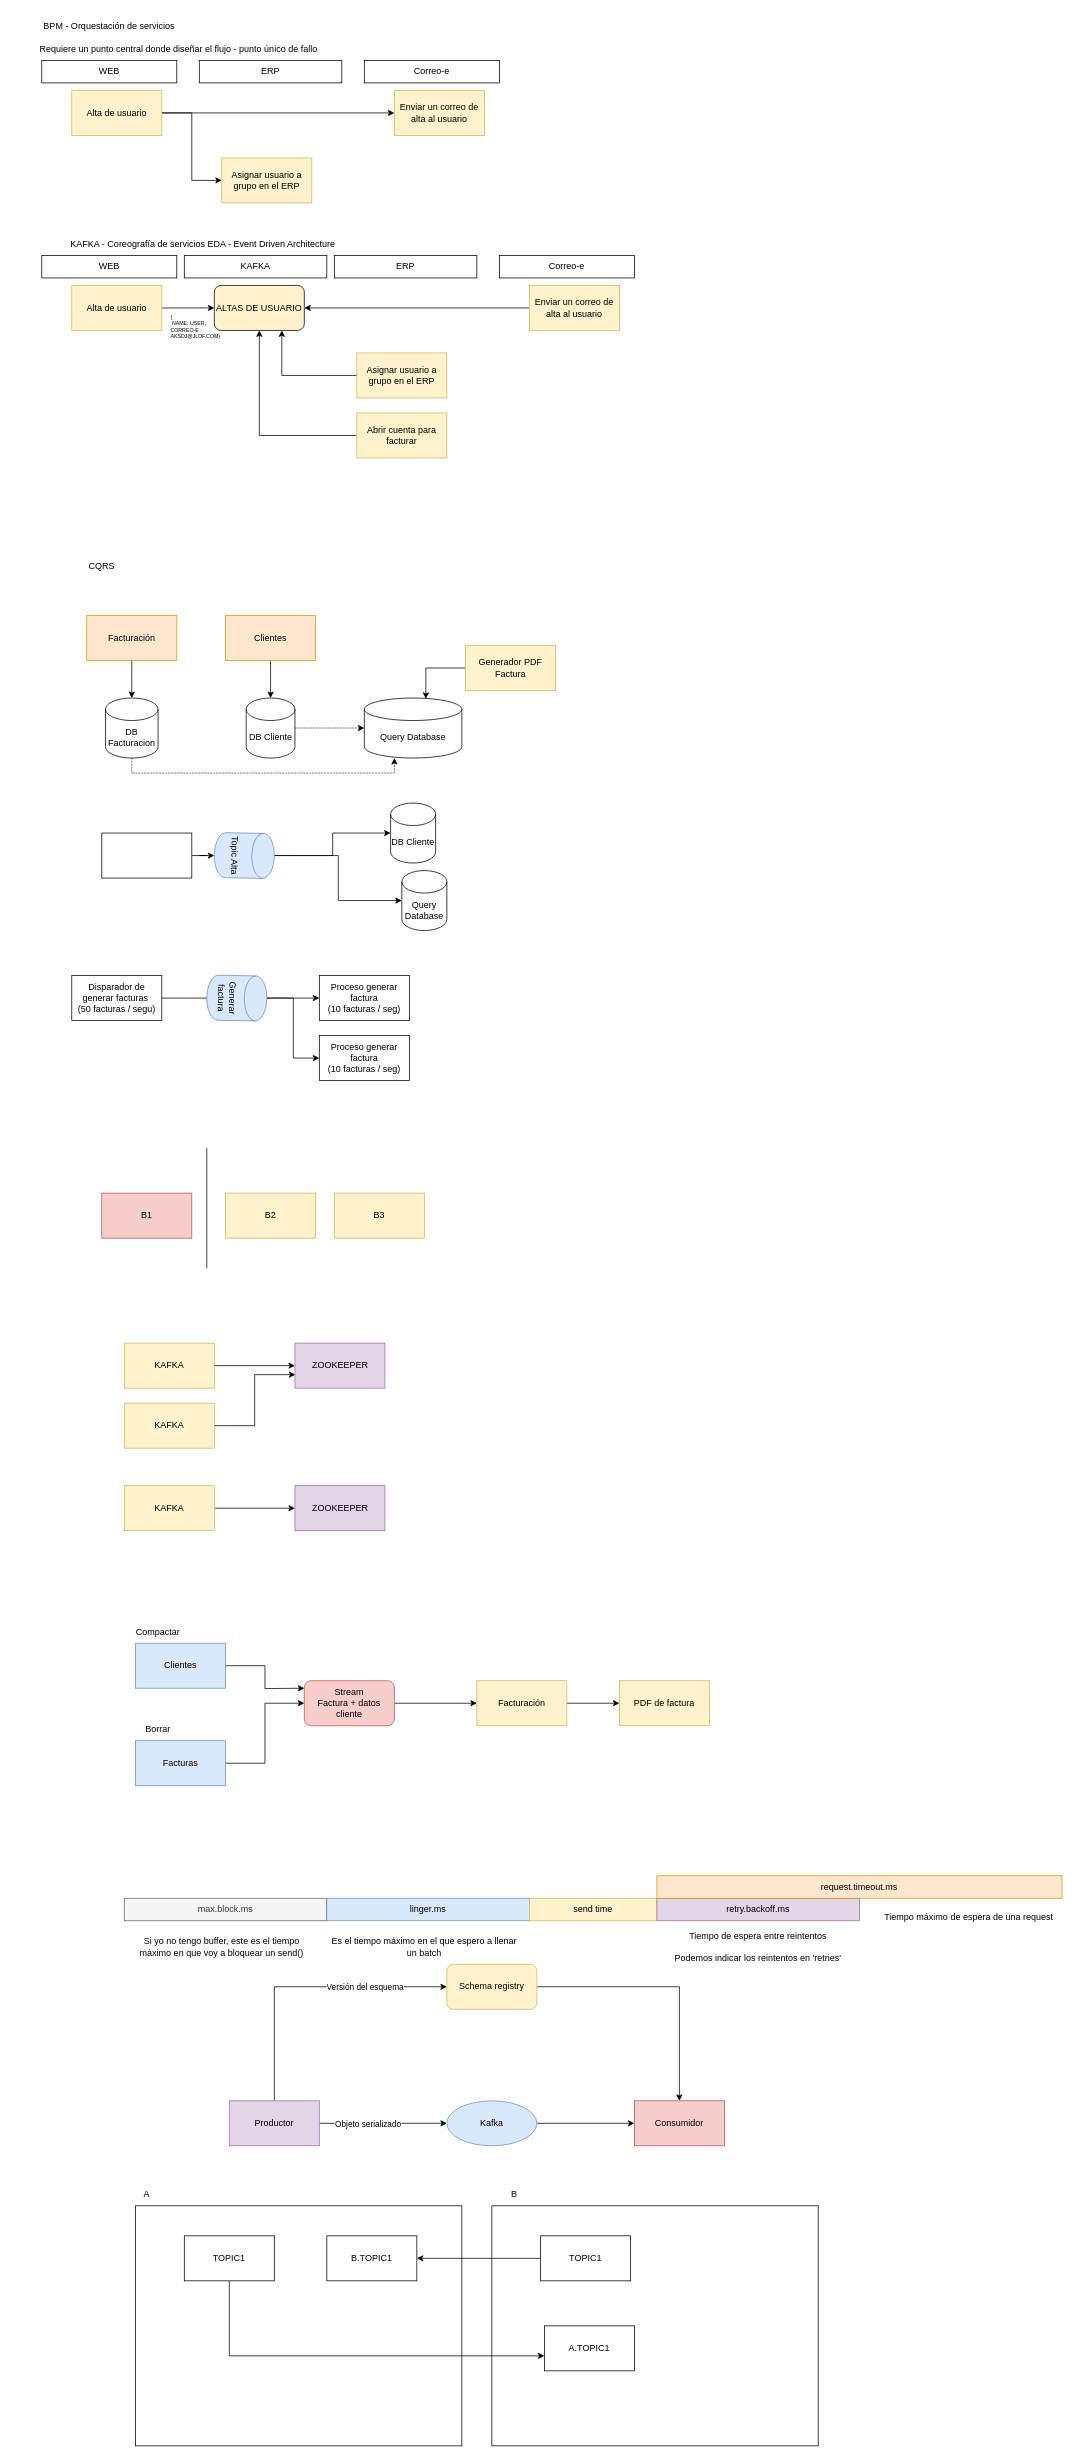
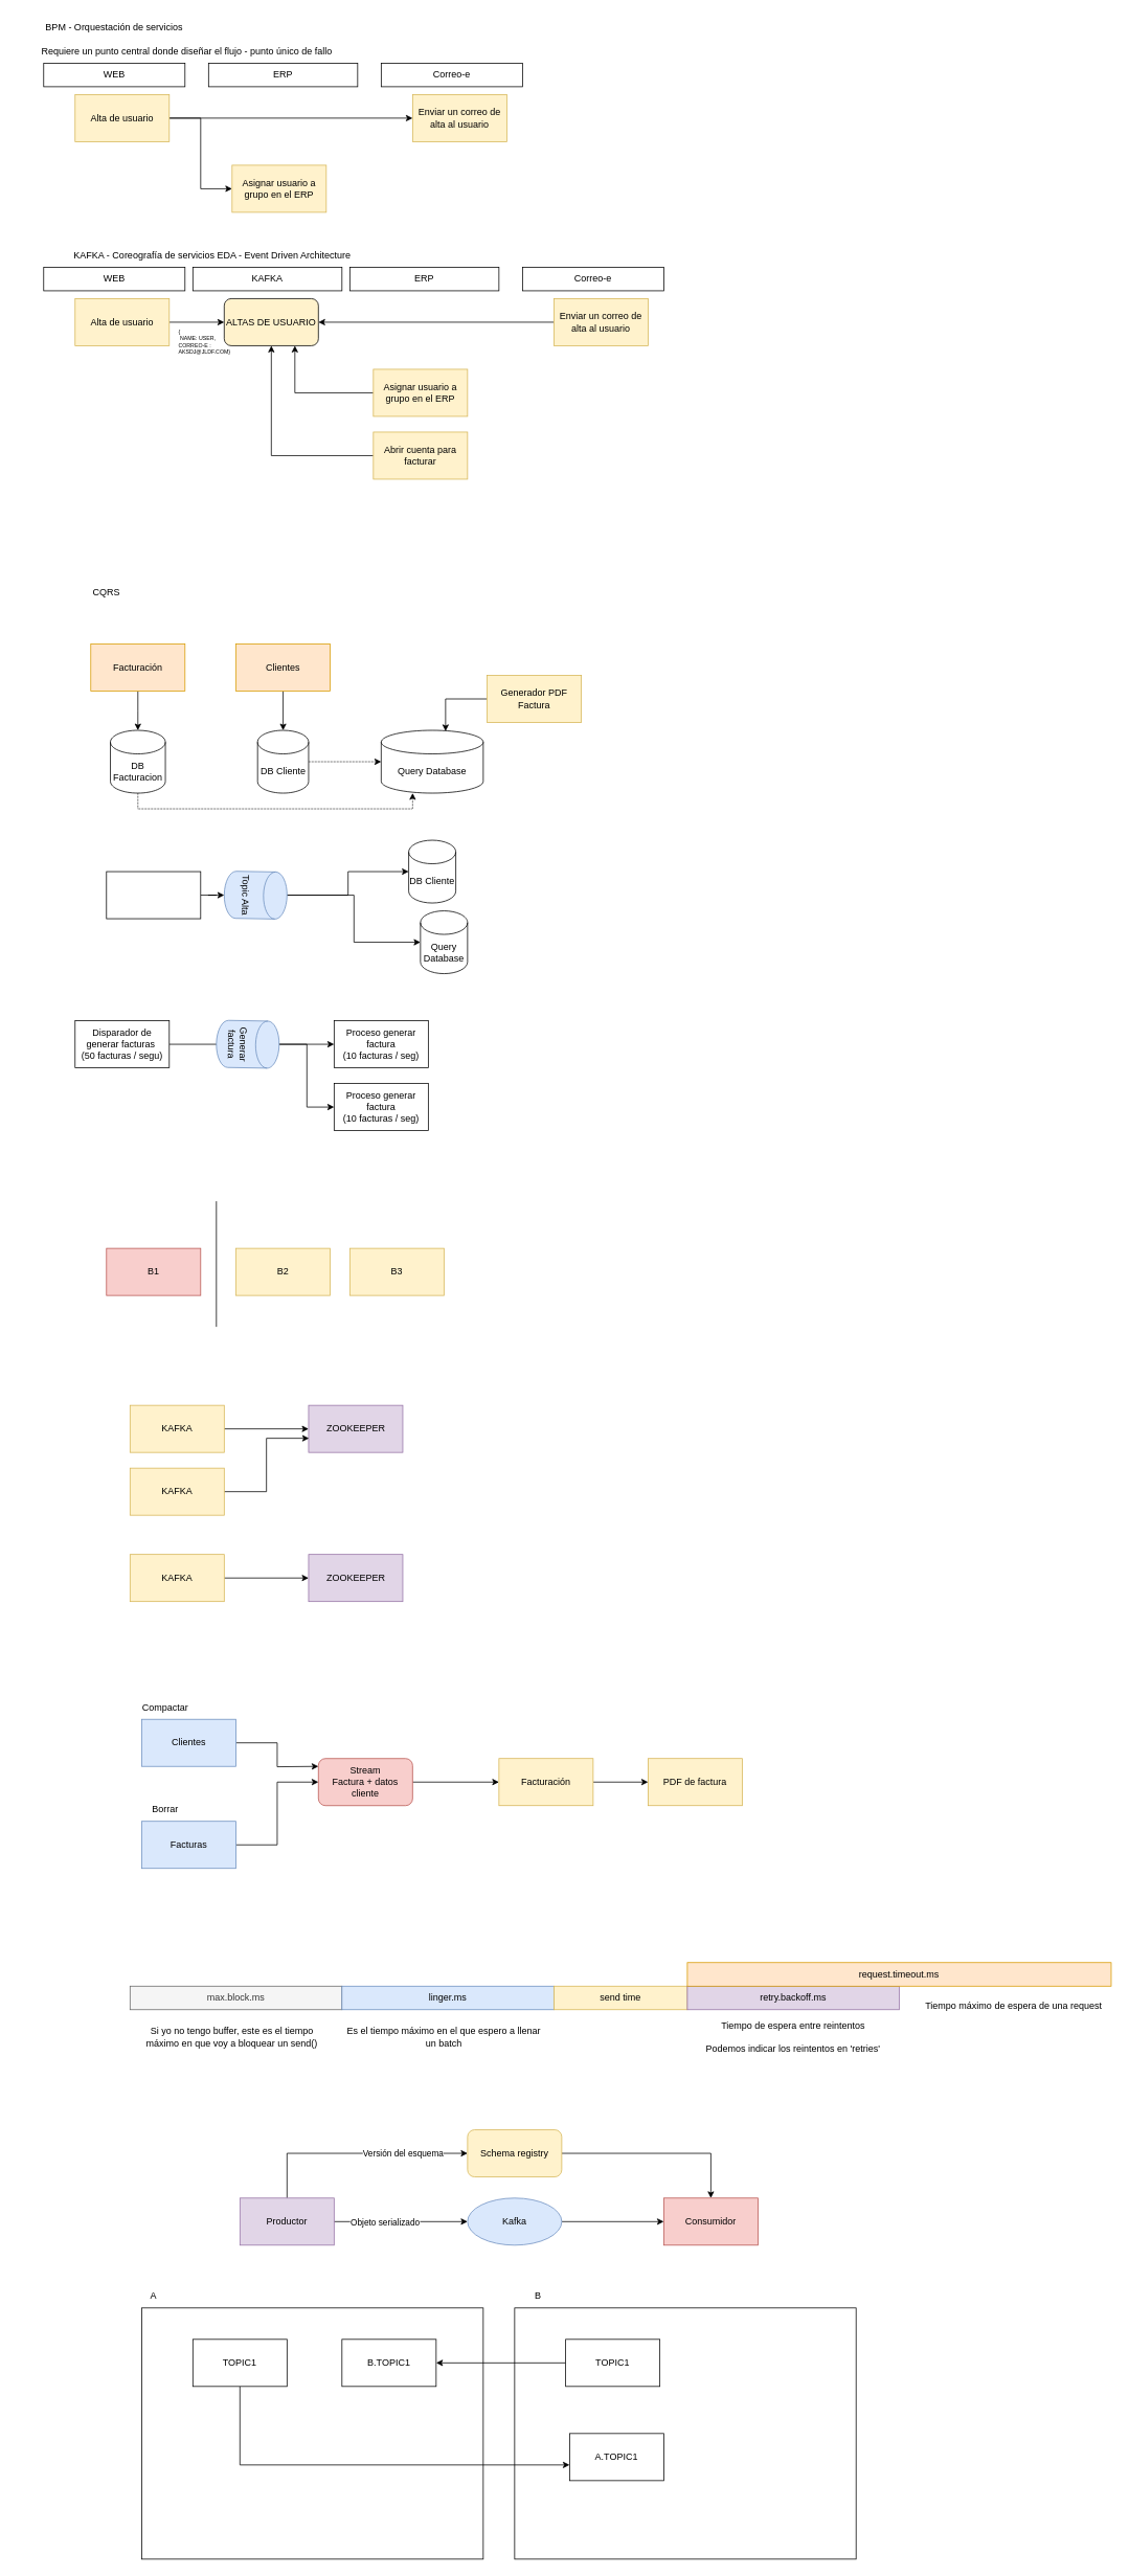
- <mxCell id="93" value="Schema registry" style="rounded=1;whiteSpace=wrap;html=1;fillColor=#fff2cc;strokeColor=#d6b656;" parent="1" vertex="1"><mxGeometry x="595" y="2618" width="120" height="60" as="geometry" /></mxCell>
+ <mxCell id="93" value="Schema registry" style="rounded=1;whiteSpace=wrap;html=1;fillColor=#fff2cc;strokeColor=#d6b656;" parent="1" vertex="1"><mxGeometry x="595" y="2713" width="120" height="60" as="geometry" /></mxCell>
